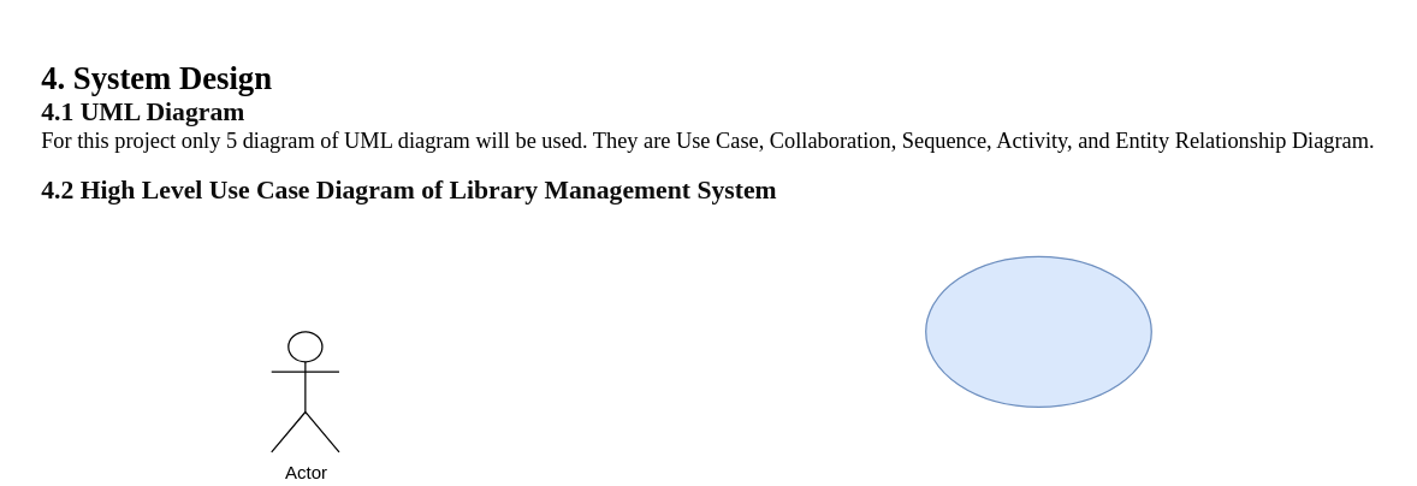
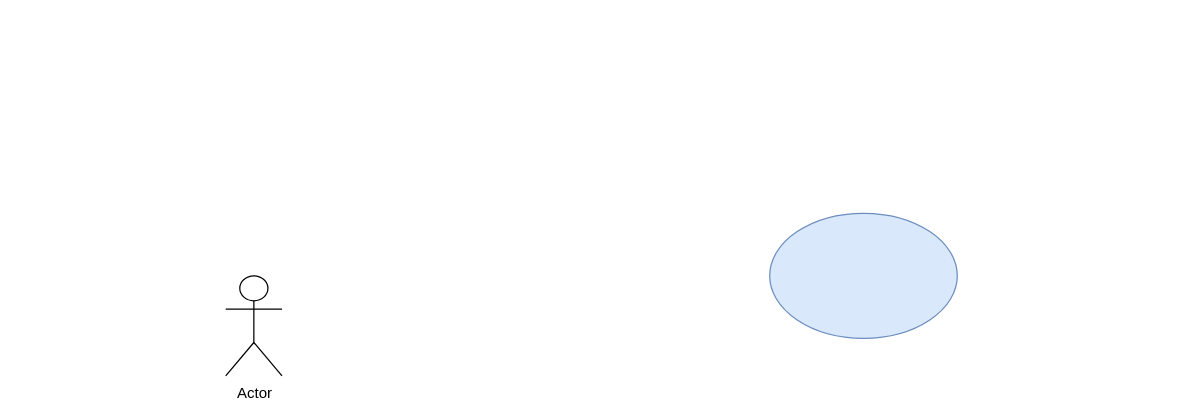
- <mxCell id="4" value="&lt;h1 style=&quot;font-family: &amp;quot;Times New Roman&amp;quot;; padding: 12pt 0px 0pt; margin: 0px; font-size: 16pt; line-height: 1.067; break-after: avoid; text-align: left;&quot; id=&quot;h.lnxbz9&quot;&gt;4. System Design&lt;/h1&gt;&lt;h2 style=&quot;padding: 2pt 0px 0pt; margin: 0px; color: rgb(79, 129, 189); font-size: 13pt; line-height: 1.067; break-after: avoid; font-family: Cambria; text-align: left;&quot; id=&quot;h.35nkun2&quot;&gt;&lt;span style=&quot;color: rgb(13, 13, 13); vertical-align: baseline; font-size: 13pt;&quot;&gt;4.1 UML Diagram&lt;/span&gt;&lt;/h2&gt;&lt;p style=&quot;padding: 0pt 0px 10pt; margin: 0px; font-size: 11pt; font-family: Calibri; line-height: 1.15; text-align: left;&quot;&gt;&lt;span style=&quot;vertical-align: baseline; font-size: 11pt;&quot;&gt;For this project only 5 diagram of UML diagram will be used. They are Use Case, Collaboration, Sequence, Activity, and Entity Relationship Diagram.&lt;/span&gt;&lt;/p&gt;&lt;h2 style=&quot;padding: 2pt 0px 0pt; margin: 0px; color: rgb(79, 129, 189); font-size: 13pt; line-height: 1.067; break-after: avoid; font-family: Cambria; text-align: left;&quot; id=&quot;h.1ksv4uv&quot;&gt;&lt;span style=&quot;color: rgb(13, 13, 13); vertical-align: baseline; font-size: 13pt;&quot;&gt;4.2 High Level Use Case Diagram of Library Management System&lt;/span&gt;&lt;/h2&gt;" style="text;html=1;align=center;verticalAlign=middle;resizable=0;points=[];autosize=1;strokeColor=none;fillColor=none;" vertex="1" parent="1"><mxGeometry x="20" y="20" width="900" height="120" as="geometry" /></mxCell>
